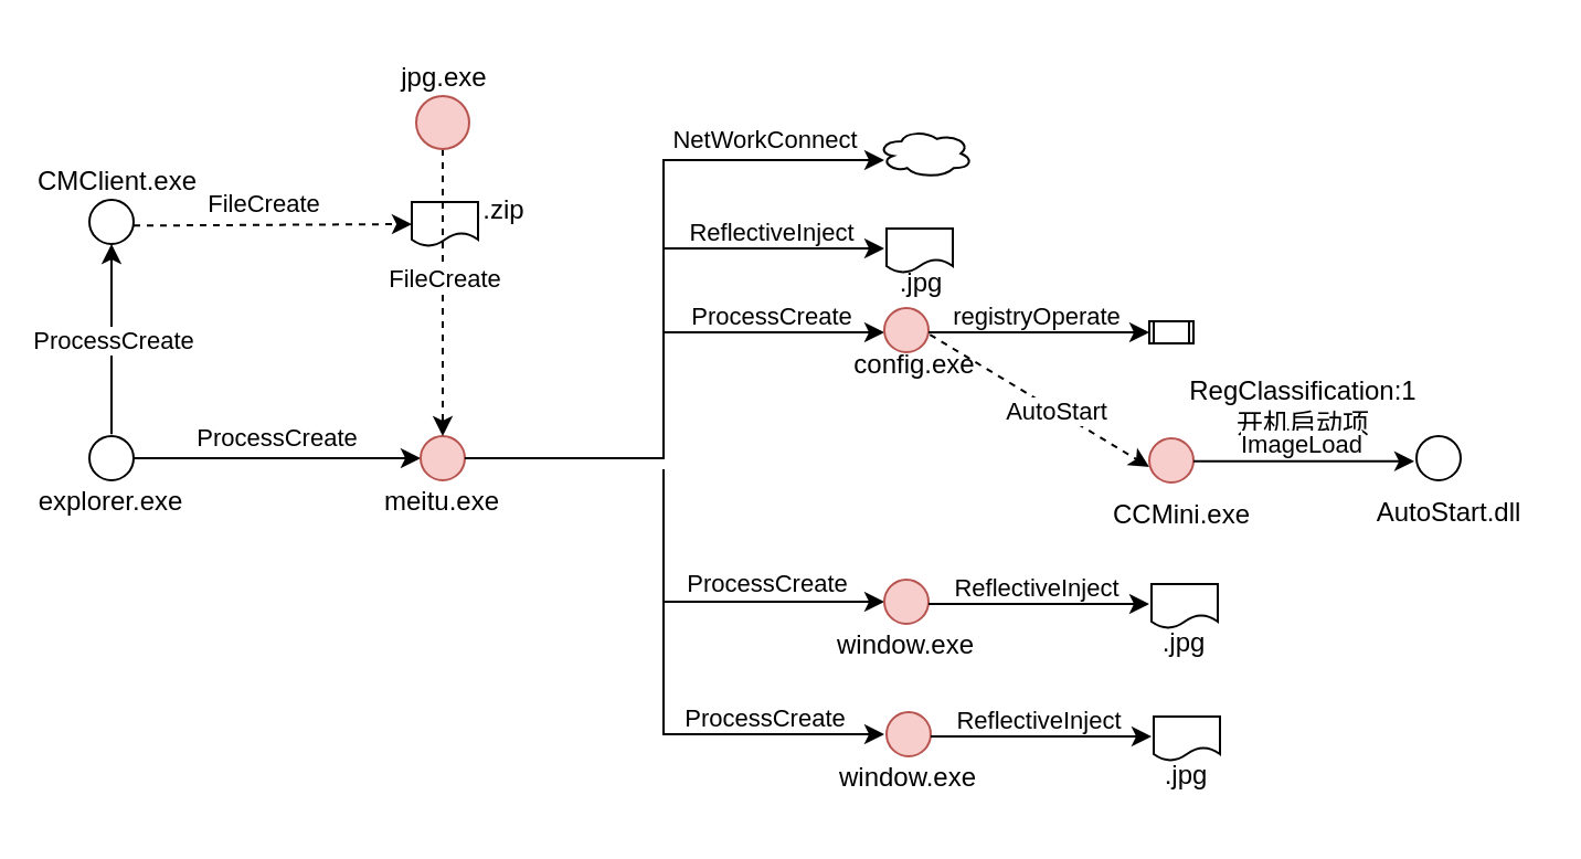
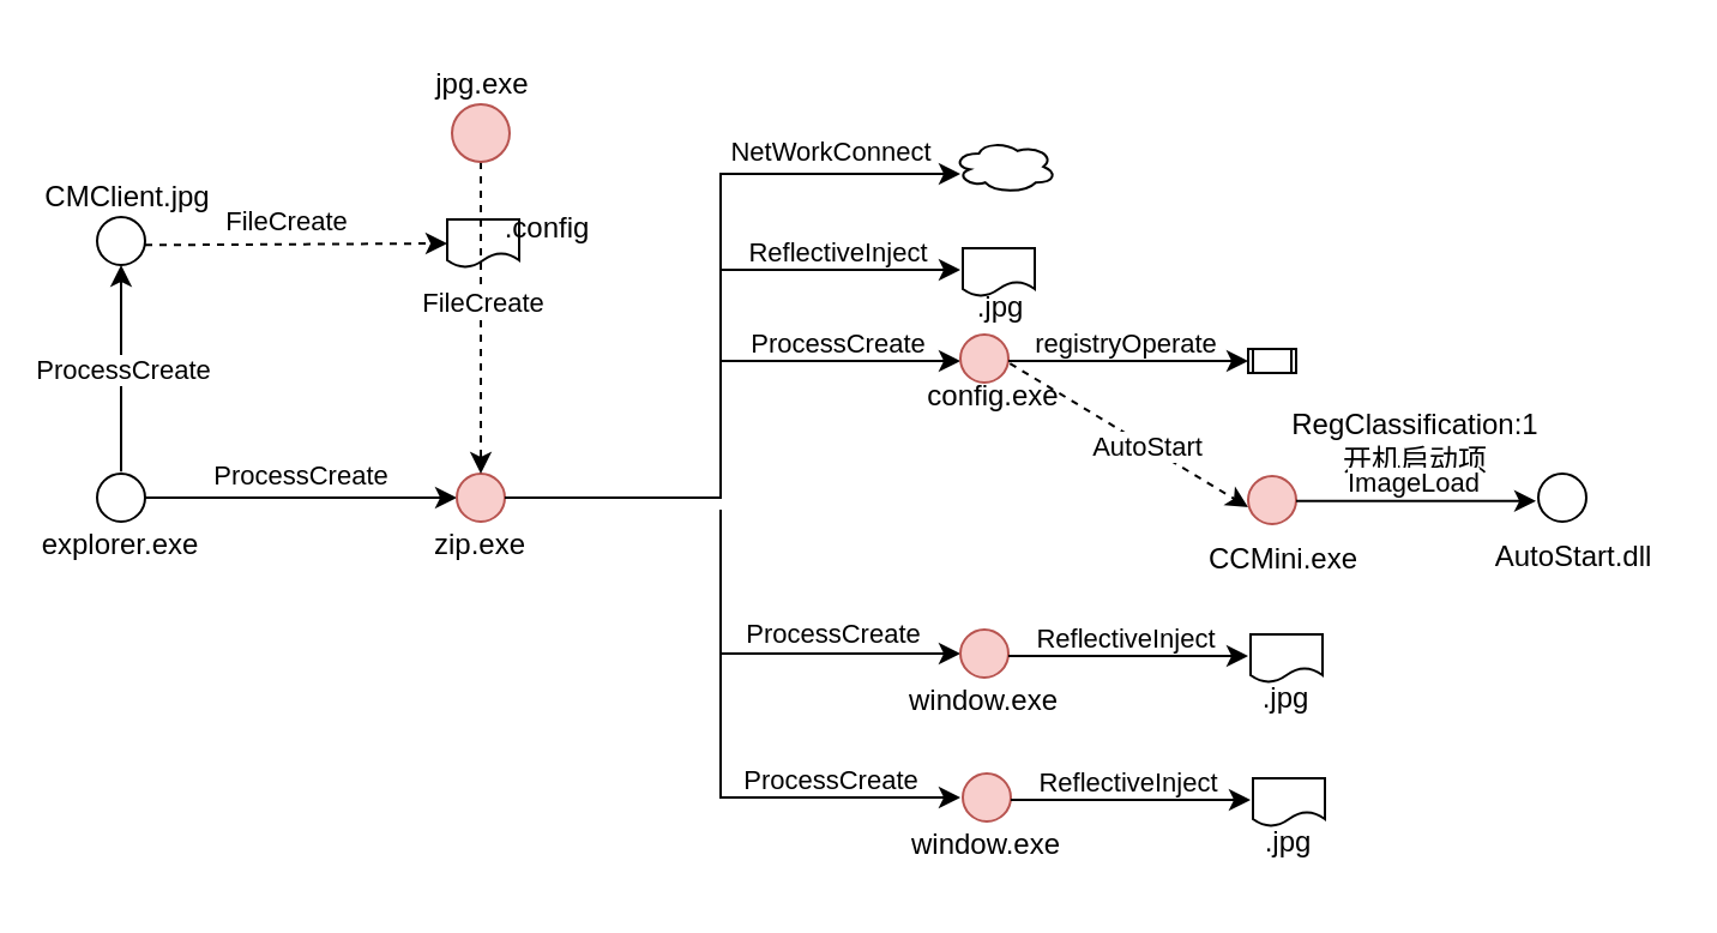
- <mxCell id="15" value="CMClient.exe" style="text;strokeColor=none;align=center;fillColor=none;html=1;verticalAlign=middle;whiteSpace=wrap;rounded=0;" vertex="1" parent="1"><mxGeometry x="23" y="67" width="60" height="30" as="geometry" /></mxCell>
+ <mxCell id="15" value="CMClient.jpg" style="text;strokeColor=none;align=center;fillColor=none;html=1;verticalAlign=middle;whiteSpace=wrap;rounded=0;" vertex="1" parent="1"><mxGeometry x="23" y="67" width="60" height="30" as="geometry" /></mxCell>
- <mxCell id="19" value=".zip" style="text;strokeColor=none;align=center;fillColor=none;html=1;verticalAlign=middle;whiteSpace=wrap;rounded=0;" vertex="1" parent="1"><mxGeometry x="198" y="80" width="60" height="30" as="geometry" /></mxCell>
+ <mxCell id="19" value=".config" style="text;strokeColor=none;align=center;fillColor=none;html=1;verticalAlign=middle;whiteSpace=wrap;rounded=0;" vertex="1" parent="1"><mxGeometry x="198" y="80" width="60" height="30" as="geometry" /></mxCell>
- <mxCell id="9" value="meitu.exe" style="text;strokeColor=none;align=center;fillColor=none;html=1;verticalAlign=middle;whiteSpace=wrap;rounded=0;" vertex="1" parent="1"><mxGeometry x="170" y="212" width="60" height="30" as="geometry" /></mxCell>
+ <mxCell id="9" value="zip.exe" style="text;strokeColor=none;align=center;fillColor=none;html=1;verticalAlign=middle;whiteSpace=wrap;rounded=0;" vertex="1" parent="1"><mxGeometry x="170" y="212" width="60" height="30" as="geometry" /></mxCell>
